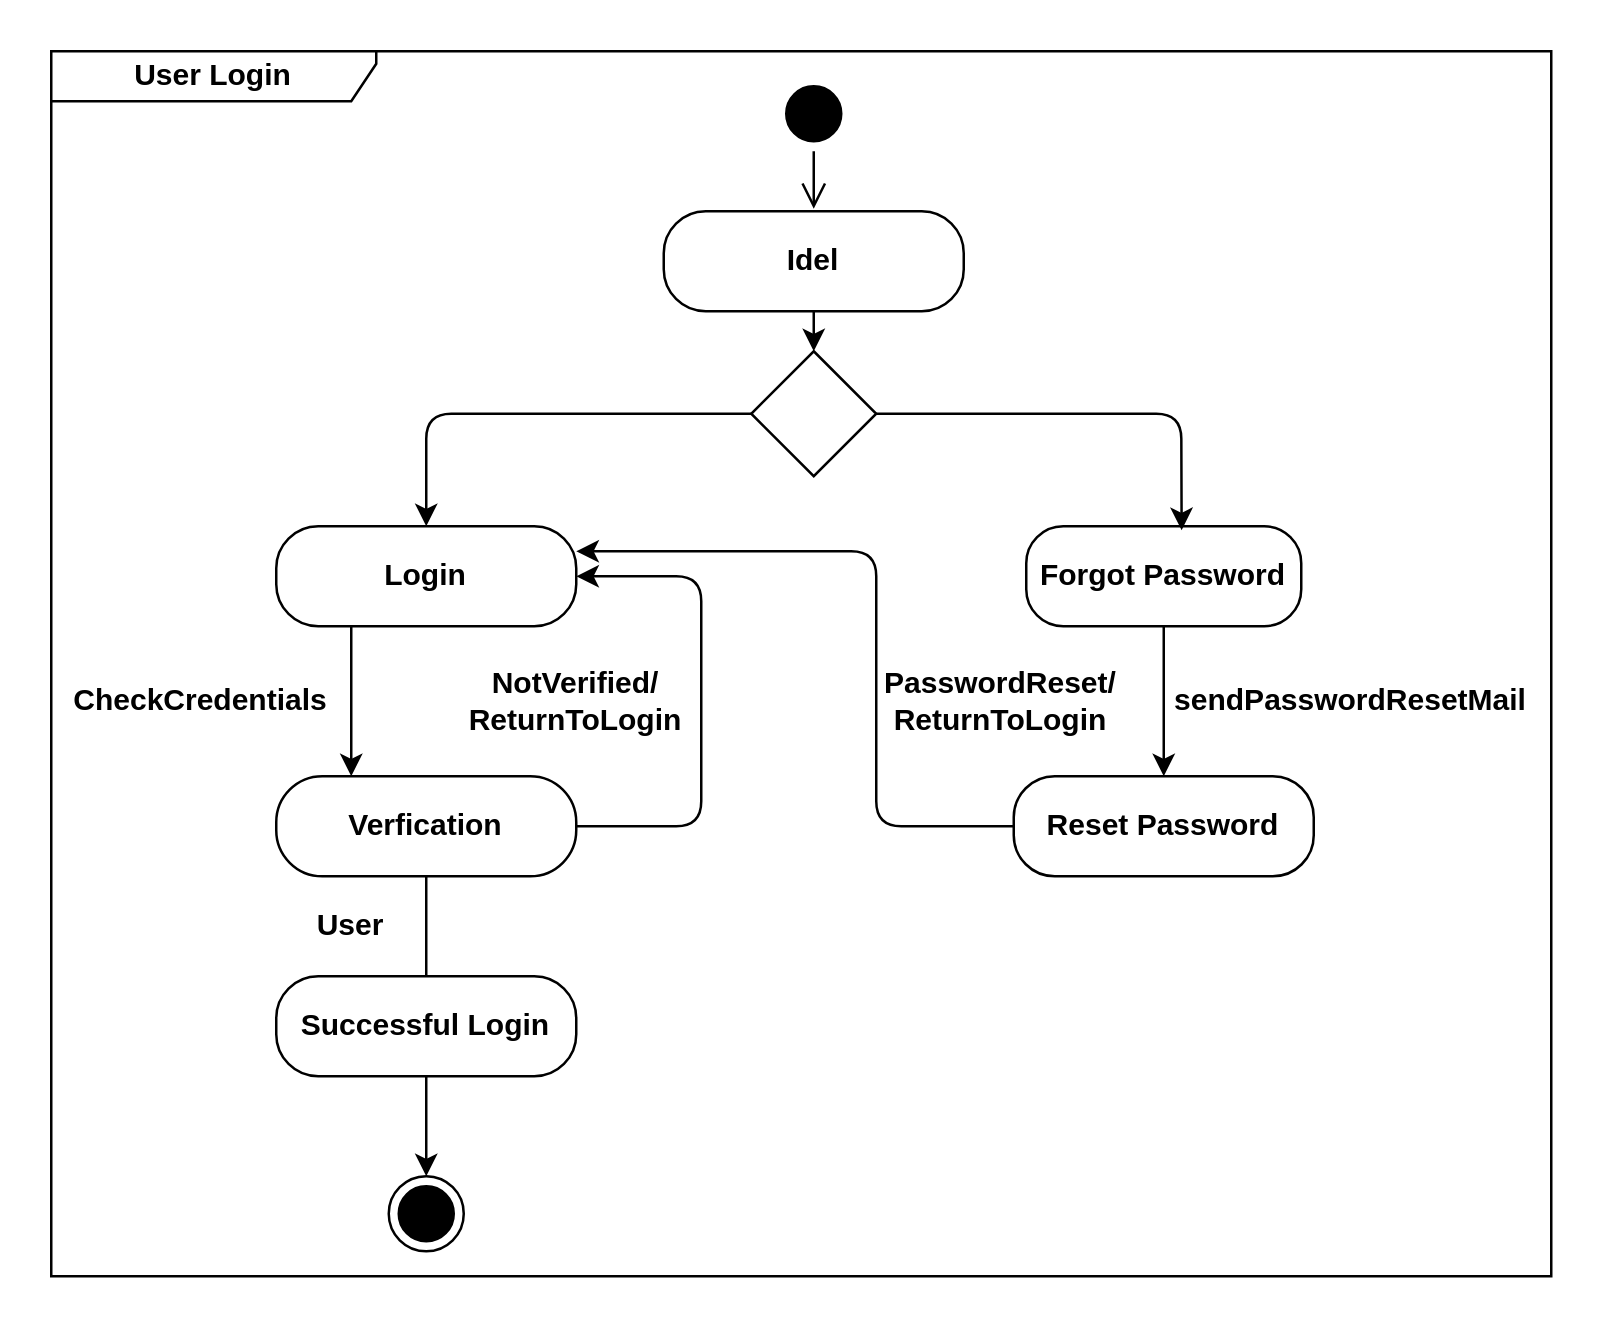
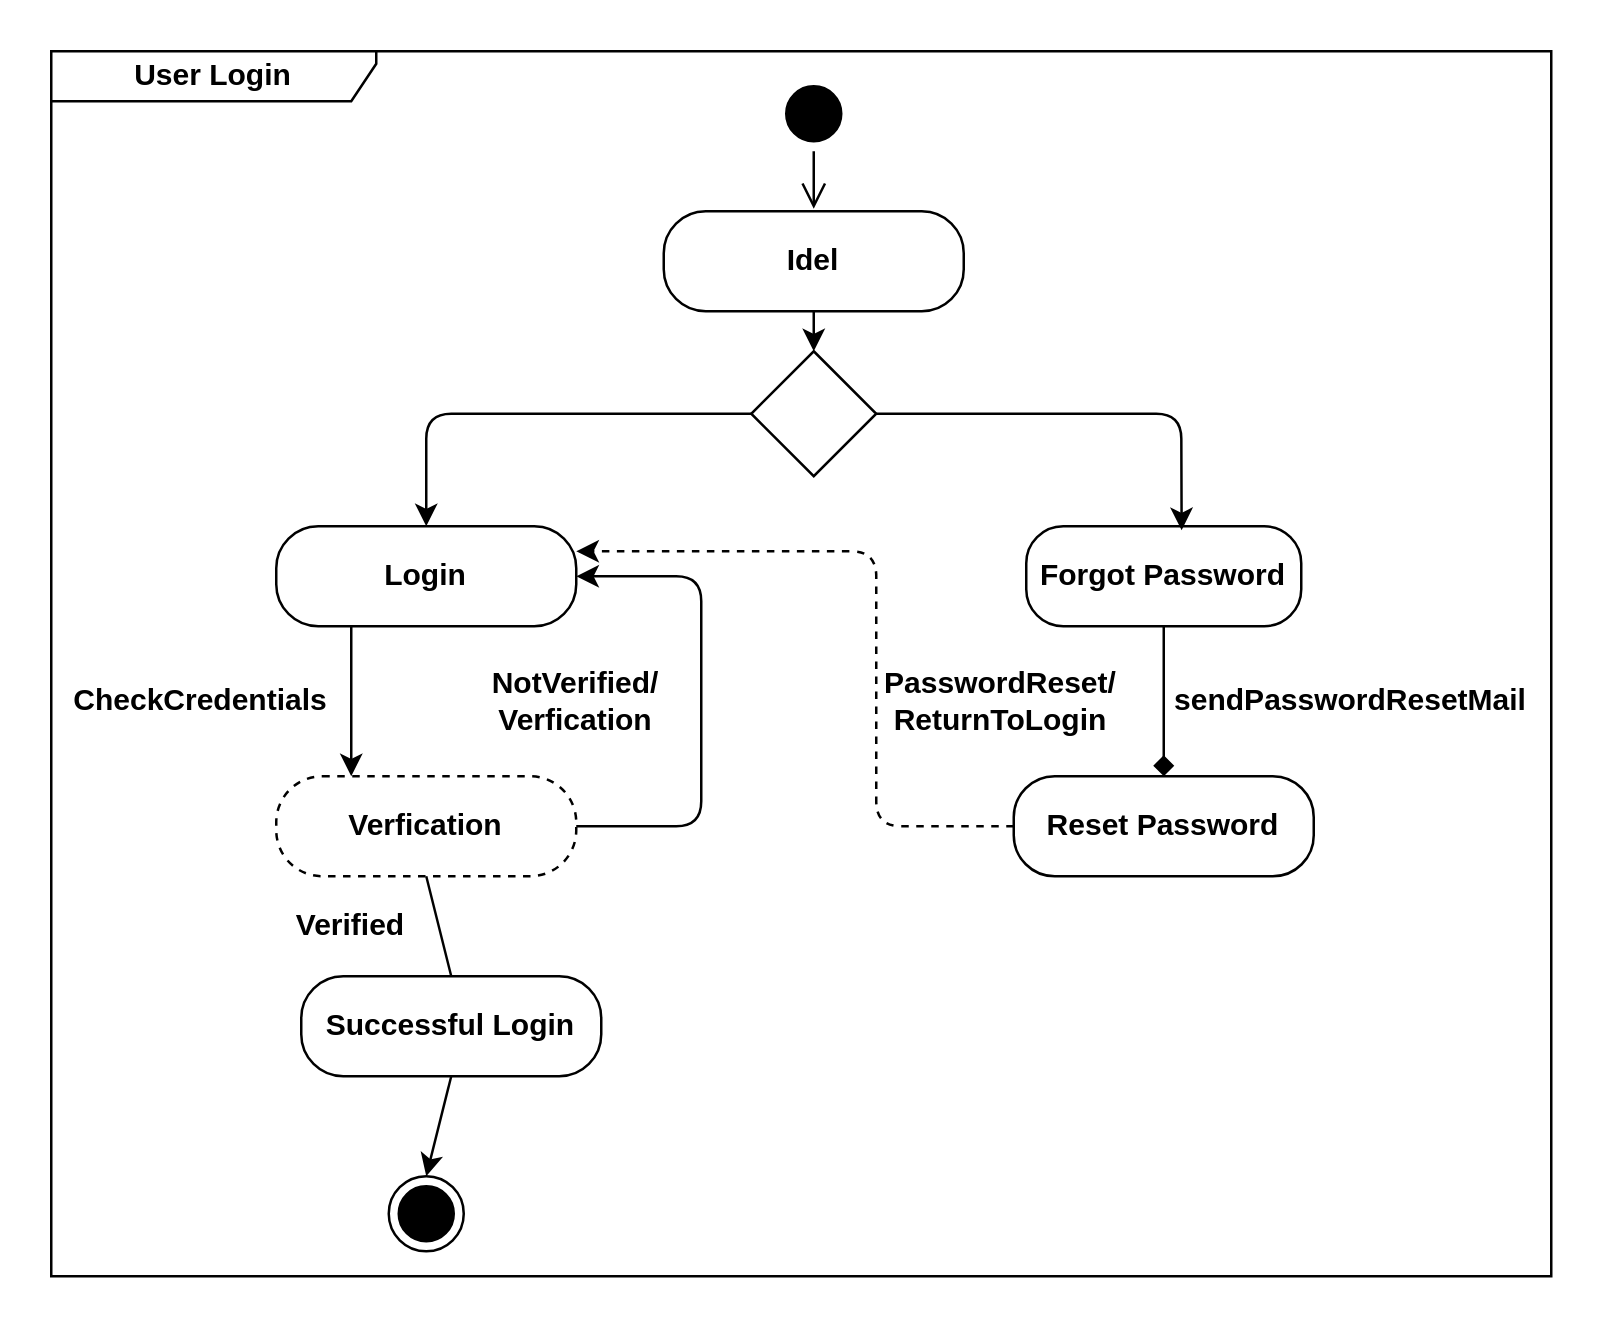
- <mxCell id="24" value="" style="endArrow=classic;html=1;strokeColor=#000000;exitX=0;exitY=0.5;exitDx=0;exitDy=0;entryX=1;entryY=0.25;entryDx=0;entryDy=0;" parent="1" source="11" target="6" edge="1"><mxGeometry width="50" height="50" relative="1" as="geometry"><mxPoint x="460" y="380" as="sourcePoint" /><mxPoint x="280" y="220" as="targetPoint" /><Array as="points"><mxPoint x="350" y="330" /><mxPoint x="350" y="220" /></Array></mxGeometry></mxCell>
+ <mxCell id="24" value="" style="endArrow=classic;html=1;strokeColor=#000000;exitX=0;exitY=0.5;exitDx=0;exitDy=0;entryX=1;entryY=0.25;entryDx=0;entryDy=0;dashed=1;" parent="1" source="11" target="6" edge="1"><mxGeometry width="50" height="50" relative="1" as="geometry"><mxPoint x="460" y="380" as="sourcePoint" /><mxPoint x="280" y="220" as="targetPoint" /><Array as="points"><mxPoint x="350" y="330" /><mxPoint x="350" y="220" /></Array></mxGeometry></mxCell>
- <mxCell id="22" value="&lt;b&gt;NotVerified/&lt;br&gt;ReturnToLogin&lt;/b&gt;" style="text;html=1;strokeColor=none;fillColor=none;align=center;verticalAlign=middle;whiteSpace=wrap;rounded=0;" parent="1" vertex="1"><mxGeometry x="170" y="270" width="120" height="20" as="geometry" /></mxCell>
+ <mxCell id="22" value="&lt;b&gt;NotVerified/&lt;br&gt;Verfication&lt;/b&gt;" style="text;html=1;strokeColor=none;fillColor=none;align=center;verticalAlign=middle;whiteSpace=wrap;rounded=0;" parent="1" vertex="1"><mxGeometry x="170" y="270" width="120" height="20" as="geometry" /></mxCell>
- <mxCell id="17" value="" style="endArrow=classic;html=1;strokeColor=#000000;exitX=0.5;exitY=1;exitDx=0;exitDy=0;entryX=0.5;entryY=0;entryDx=0;entryDy=0;" parent="1" source="7" target="11" edge="1"><mxGeometry width="50" height="50" relative="1" as="geometry"><mxPoint x="570" y="390" as="sourcePoint" /><mxPoint x="620" y="340" as="targetPoint" /></mxGeometry></mxCell>
+ <mxCell id="17" value="" style="endArrow=diamond;html=1;strokeColor=#000000;exitX=0.5;exitY=1;exitDx=0;exitDy=0;entryX=0.5;entryY=0;entryDx=0;entryDy=0;" parent="1" source="7" target="11" edge="1"><mxGeometry width="50" height="50" relative="1" as="geometry"><mxPoint x="570" y="390" as="sourcePoint" /><mxPoint x="620" y="340" as="targetPoint" /></mxGeometry></mxCell>
- <mxCell id="10" value="&lt;b&gt;Verfication&lt;/b&gt;" style="rounded=1;whiteSpace=wrap;html=1;strokeColor=#000000;arcSize=46;" parent="1" vertex="1"><mxGeometry x="110" y="310" width="120" height="40" as="geometry" /></mxCell>
+ <mxCell id="10" value="&lt;b&gt;Verfication&lt;/b&gt;" style="rounded=1;whiteSpace=wrap;html=1;strokeColor=#000000;arcSize=46;dashed=1;" parent="1" vertex="1"><mxGeometry x="110" y="310" width="120" height="40" as="geometry" /></mxCell>
- <mxCell id="26" value="&lt;b&gt;User&lt;br&gt;&lt;/b&gt;" style="text;html=1;strokeColor=none;fillColor=none;align=center;verticalAlign=middle;whiteSpace=wrap;rounded=0;" parent="1" vertex="1"><mxGeometry x="110" y="360" width="60" height="20" as="geometry" /></mxCell>
+ <mxCell id="26" value="&lt;b&gt;Verified&lt;br&gt;&lt;/b&gt;" style="text;html=1;strokeColor=none;fillColor=none;align=center;verticalAlign=middle;whiteSpace=wrap;rounded=0;" parent="1" vertex="1"><mxGeometry x="110" y="360" width="60" height="20" as="geometry" /></mxCell>
- <mxCell id="12" value="&lt;span&gt;Successful Login&lt;/span&gt;" style="rounded=1;whiteSpace=wrap;html=1;strokeColor=#000000;fontStyle=1;arcSize=42;" parent="1" vertex="1"><mxGeometry x="110" y="390" width="120" height="40" as="geometry" /></mxCell>
+ <mxCell id="12" value="&lt;span&gt;Successful Login&lt;/span&gt;" style="rounded=1;whiteSpace=wrap;html=1;strokeColor=#000000;fontStyle=1;arcSize=42;" parent="1" vertex="1"><mxGeometry x="120" y="390" width="120" height="40" as="geometry" /></mxCell>
